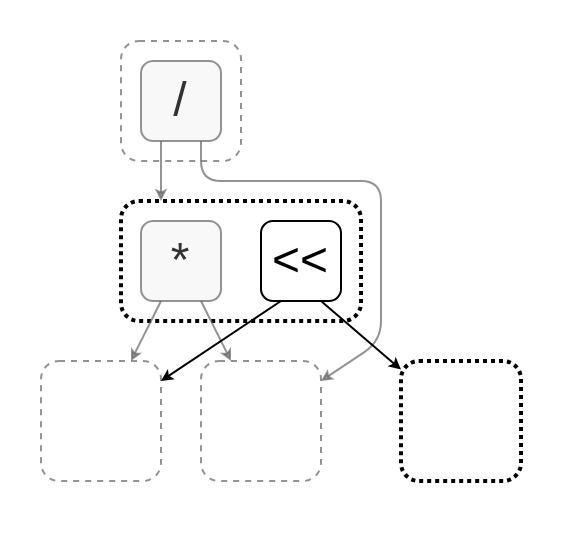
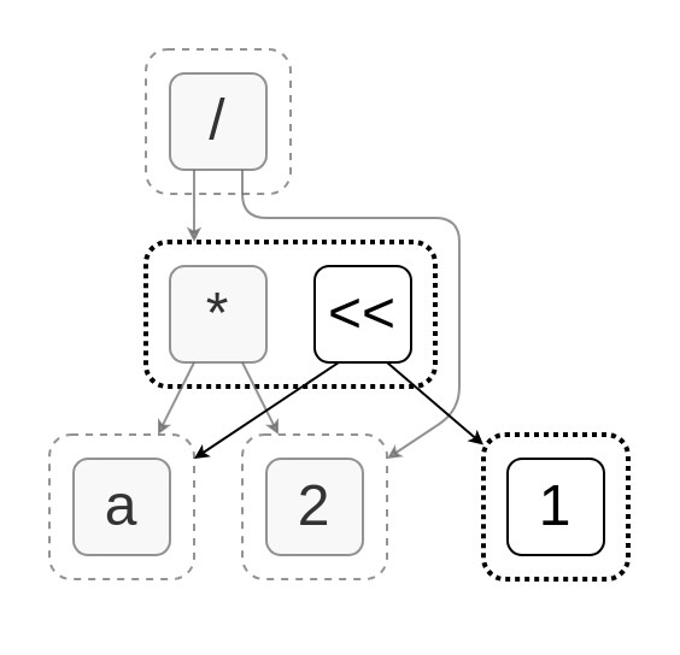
+ <mxCell id="8" value="&lt;font style=&quot;font-size: 24px;&quot;&gt;a&lt;/font&gt;" style="rounded=1;whiteSpace=wrap;html=1;fontSize=24;verticalAlign=middle;fillColor=#f5f5f5;strokeColor=#666666;fontColor=#333333;opacity=70;" parent="1" vertex="1"><mxGeometry x="30" y="190" width="40" height="40" as="geometry" /></mxCell>
+ <mxCell id="10" value="&lt;font style=&quot;font-size: 24px;&quot;&gt;2&lt;/font&gt;" style="rounded=1;whiteSpace=wrap;html=1;fontSize=24;verticalAlign=middle;fillColor=#f5f5f5;strokeColor=#666666;fontColor=#333333;opacity=70;" parent="1" vertex="1"><mxGeometry x="110" y="190" width="40" height="40" as="geometry" /></mxCell>
+ <mxCell id="13" value="&lt;font style=&quot;font-size: 24px&quot;&gt;1&lt;/font&gt;" style="rounded=1;whiteSpace=wrap;html=1;fontSize=24;verticalAlign=middle;" parent="1" vertex="1"><mxGeometry x="210" y="190" width="40" height="40" as="geometry" /></mxCell>
